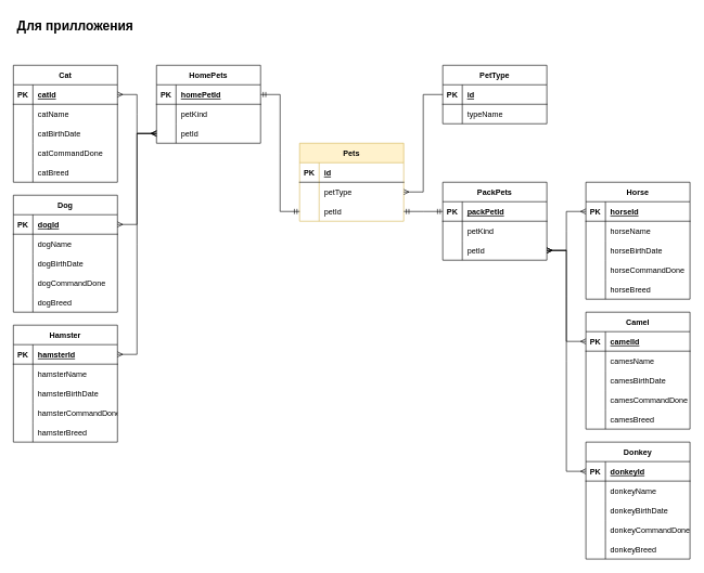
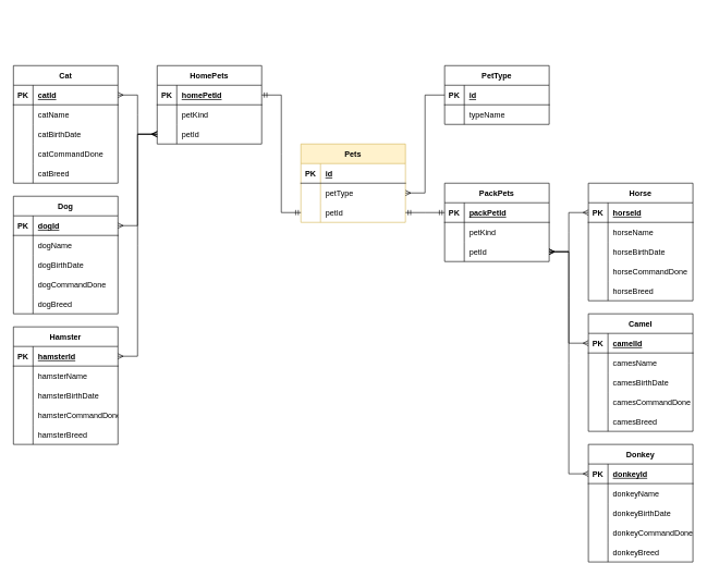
- <mxCell id="2" value="Для прилложения" style="text;strokeColor=none;fillColor=none;spacingLeft=4;spacingRight=4;overflow=hidden;rotatable=0;points=[[0,0.5],[1,0.5]];portConstraint=eastwest;fontSize=20;fontStyle=1" parent="1" vertex="1"><mxGeometry x="20" y="20" width="200" height="40" as="geometry" /></mxCell>
